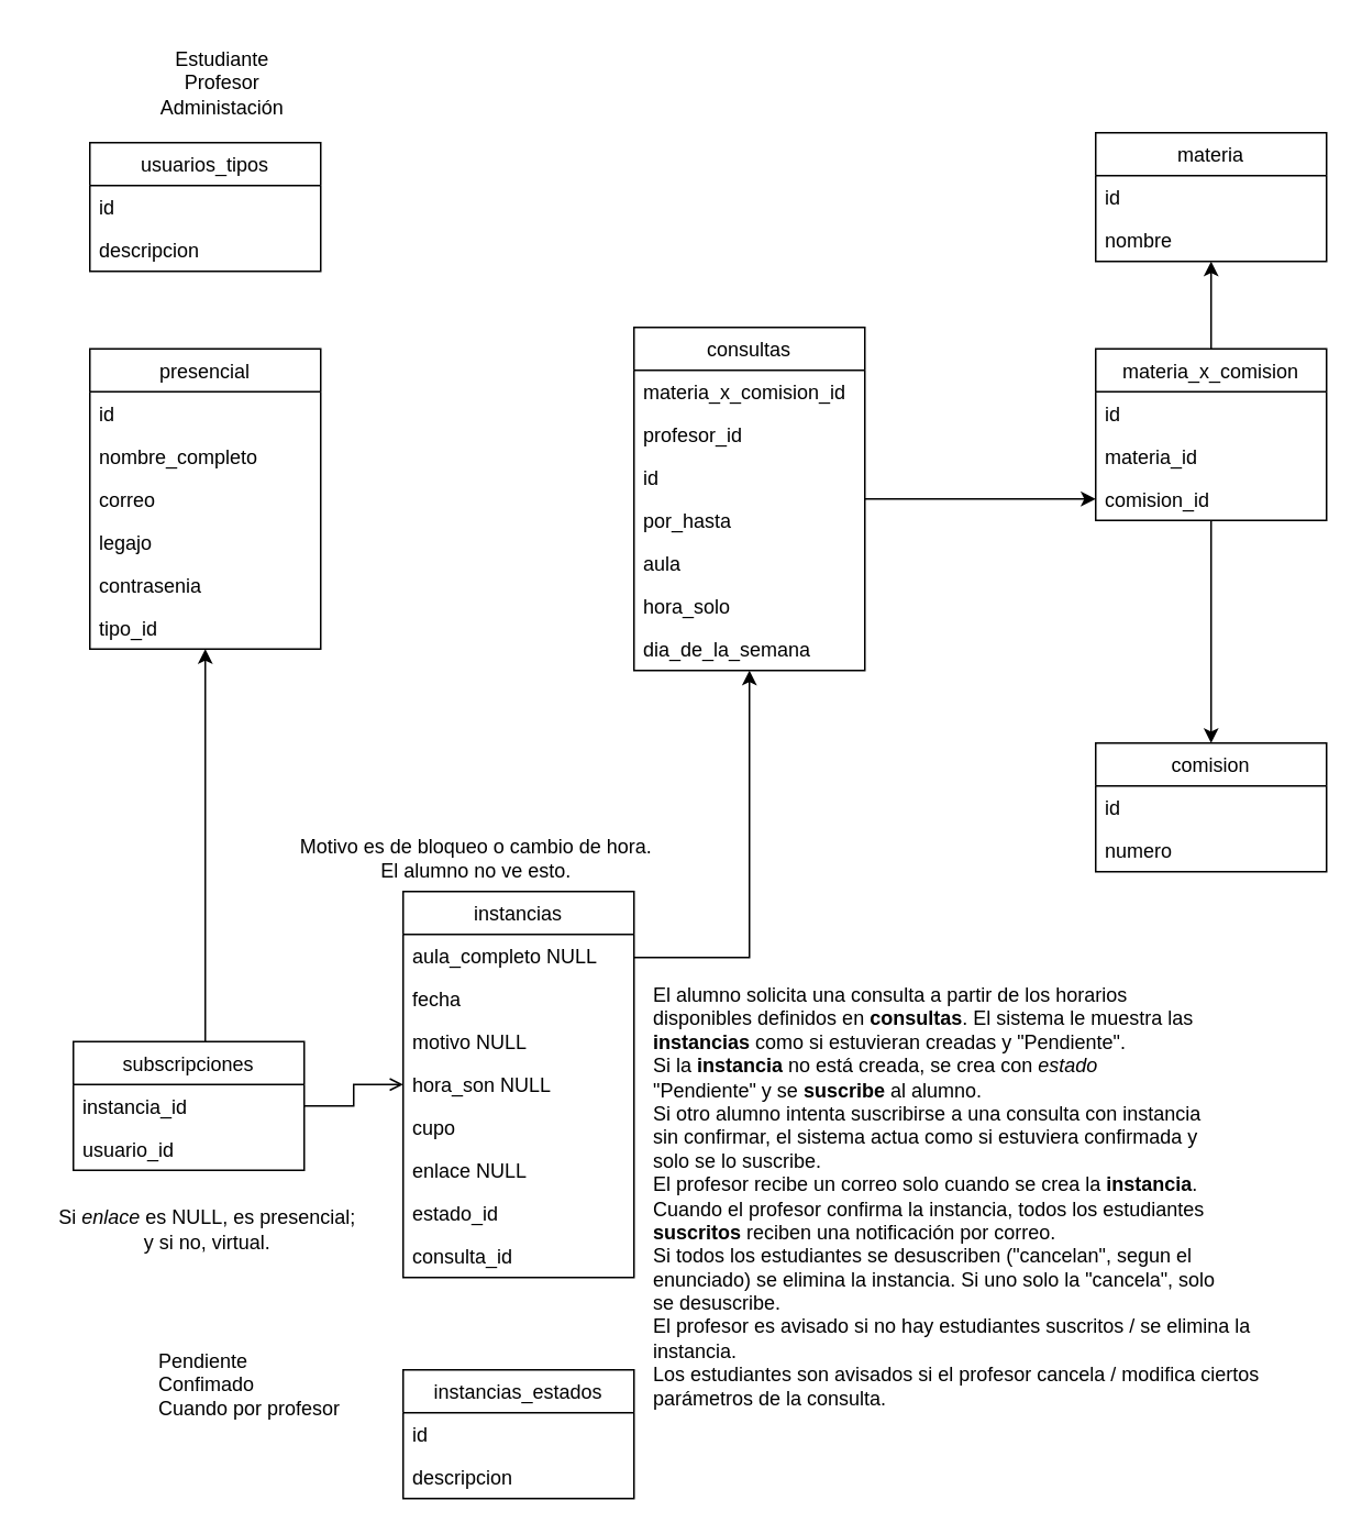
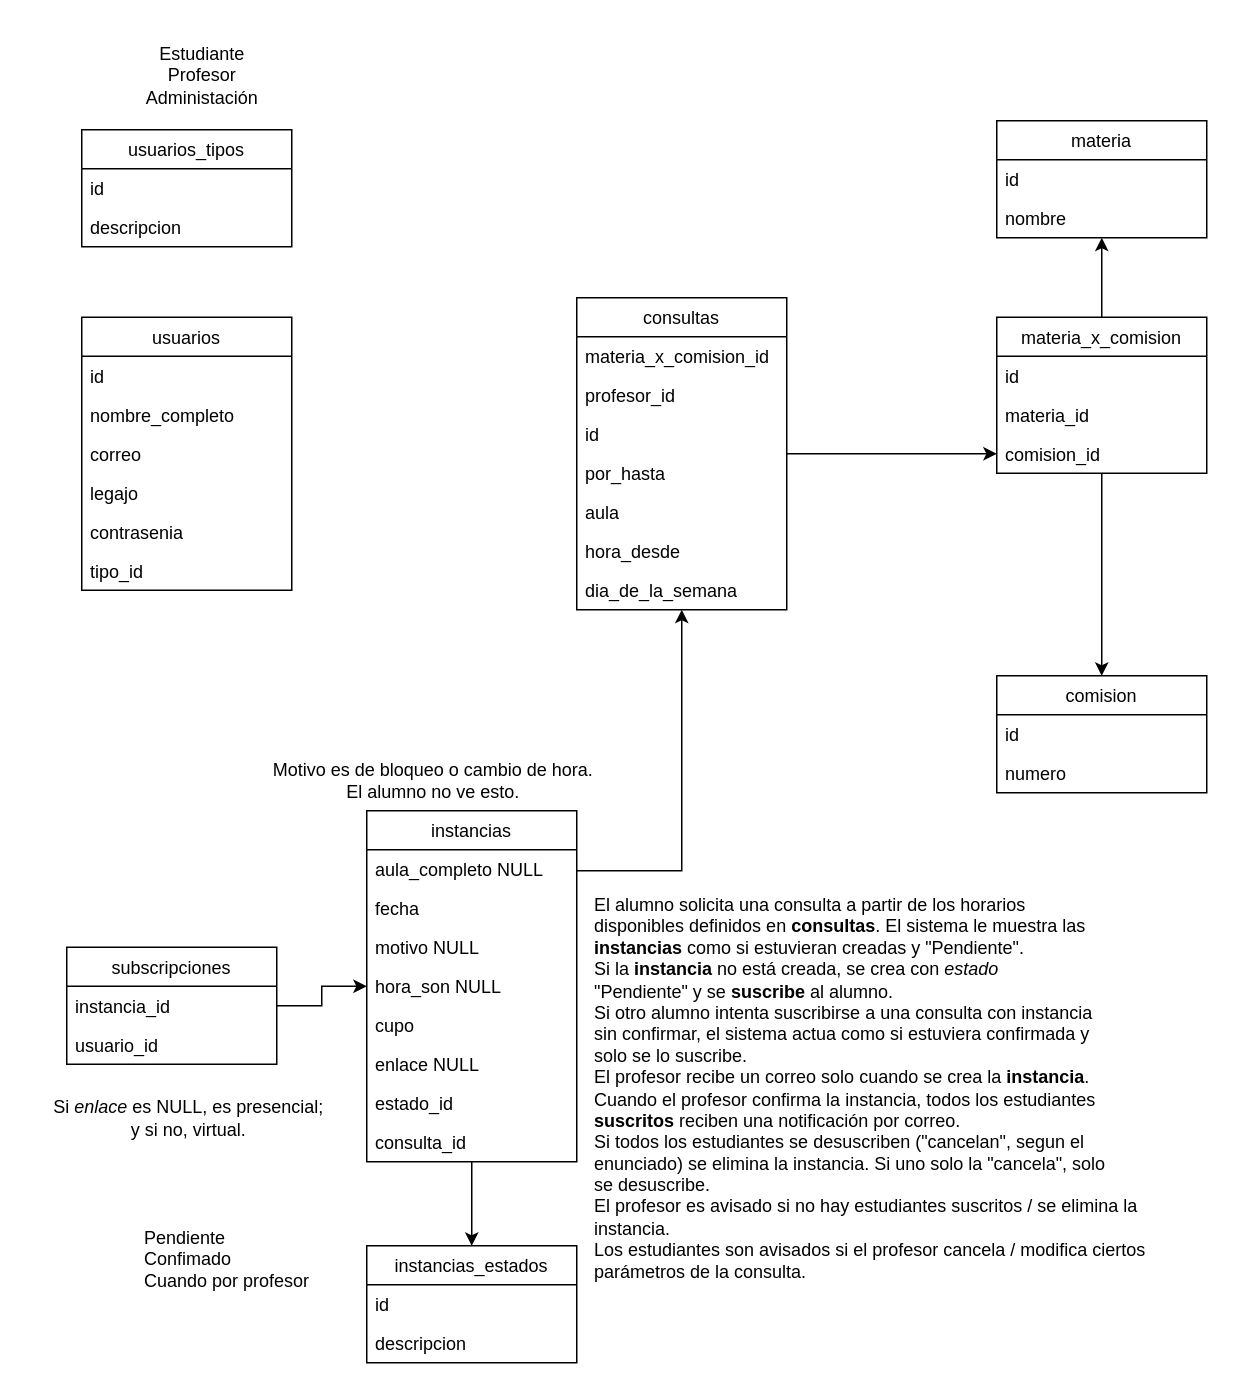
- <mxCell id="2" value="presencial" style="swimlane;fontStyle=0;childLayout=stackLayout;horizontal=1;startSize=26;fillColor=none;horizontalStack=0;resizeParent=1;resizeParentMax=0;resizeLast=0;collapsible=1;marginBottom=0;" parent="1" vertex="1"><mxGeometry x="54" y="211" width="140" height="182" as="geometry" /></mxCell>
+ <mxCell id="2" value="usuarios" style="swimlane;fontStyle=0;childLayout=stackLayout;horizontal=1;startSize=26;fillColor=none;horizontalStack=0;resizeParent=1;resizeParentMax=0;resizeLast=0;collapsible=1;marginBottom=0;" parent="1" vertex="1"><mxGeometry x="54" y="211" width="140" height="182" as="geometry" /></mxCell>
- <mxCell id="31" value="hora_solo" style="text;strokeColor=none;fillColor=none;align=left;verticalAlign=top;spacingLeft=4;spacingRight=4;overflow=hidden;rotatable=0;points=[[0,0.5],[1,0.5]];portConstraint=eastwest;" parent="25" vertex="1"><mxGeometry y="156" width="140" height="26" as="geometry" /></mxCell>
+ <mxCell id="31" value="hora_desde" style="text;strokeColor=none;fillColor=none;align=left;verticalAlign=top;spacingLeft=4;spacingRight=4;overflow=hidden;rotatable=0;points=[[0,0.5],[1,0.5]];portConstraint=eastwest;" parent="25" vertex="1"><mxGeometry y="156" width="140" height="26" as="geometry" /></mxCell>
- <mxCell id="44" value="" style="edgeStyle=orthogonalEdgeStyle;rounded=0;orthogonalLoop=1;jettySize=auto;html=1;" parent="1" source="45" target="8" edge="1"><mxGeometry relative="1" as="geometry"><Array as="points"><mxPoint x="124" y="500" /><mxPoint x="124" y="500" /></Array></mxGeometry></mxCell>
- <mxCell id="43" style="edgeStyle=orthogonalEdgeStyle;rounded=0;orthogonalLoop=1;jettySize=auto;html=1;endArrow=open;" parent="1" source="45" target="34" edge="1"><mxGeometry relative="1" as="geometry" /></mxCell>
+ <mxCell id="43" style="edgeStyle=orthogonalEdgeStyle;rounded=0;orthogonalLoop=1;jettySize=auto;html=1;" parent="1" source="45" target="34" edge="1"><mxGeometry relative="1" as="geometry" /></mxCell>
+ <mxCell id="33" style="edgeStyle=orthogonalEdgeStyle;rounded=0;orthogonalLoop=1;jettySize=auto;html=1;" parent="1" source="34" target="50" edge="1"><mxGeometry relative="1" as="geometry"><Array as="points"><mxPoint x="314" y="790" /><mxPoint x="314" y="790" /></Array></mxGeometry></mxCell>
